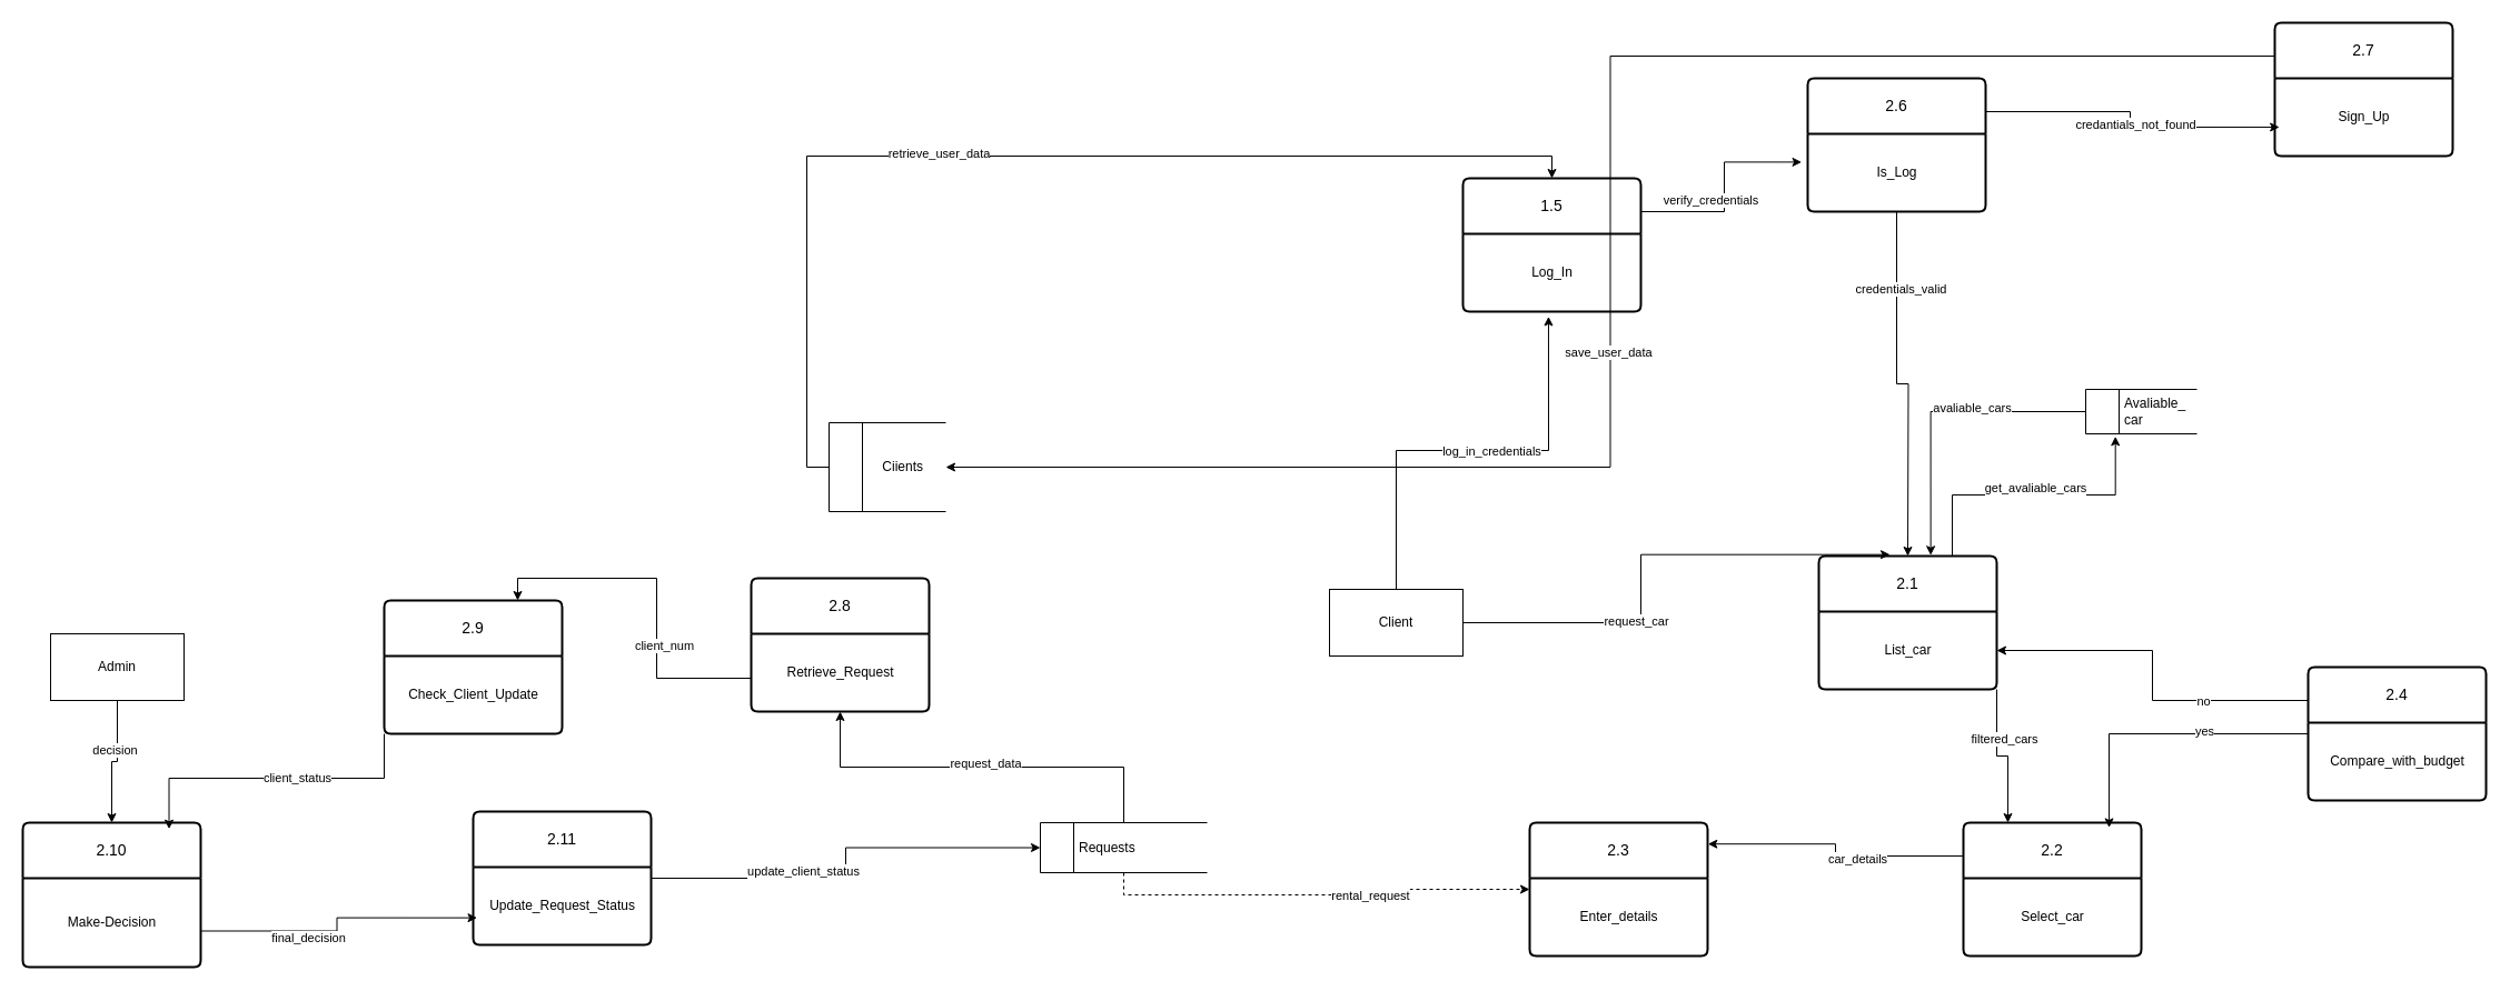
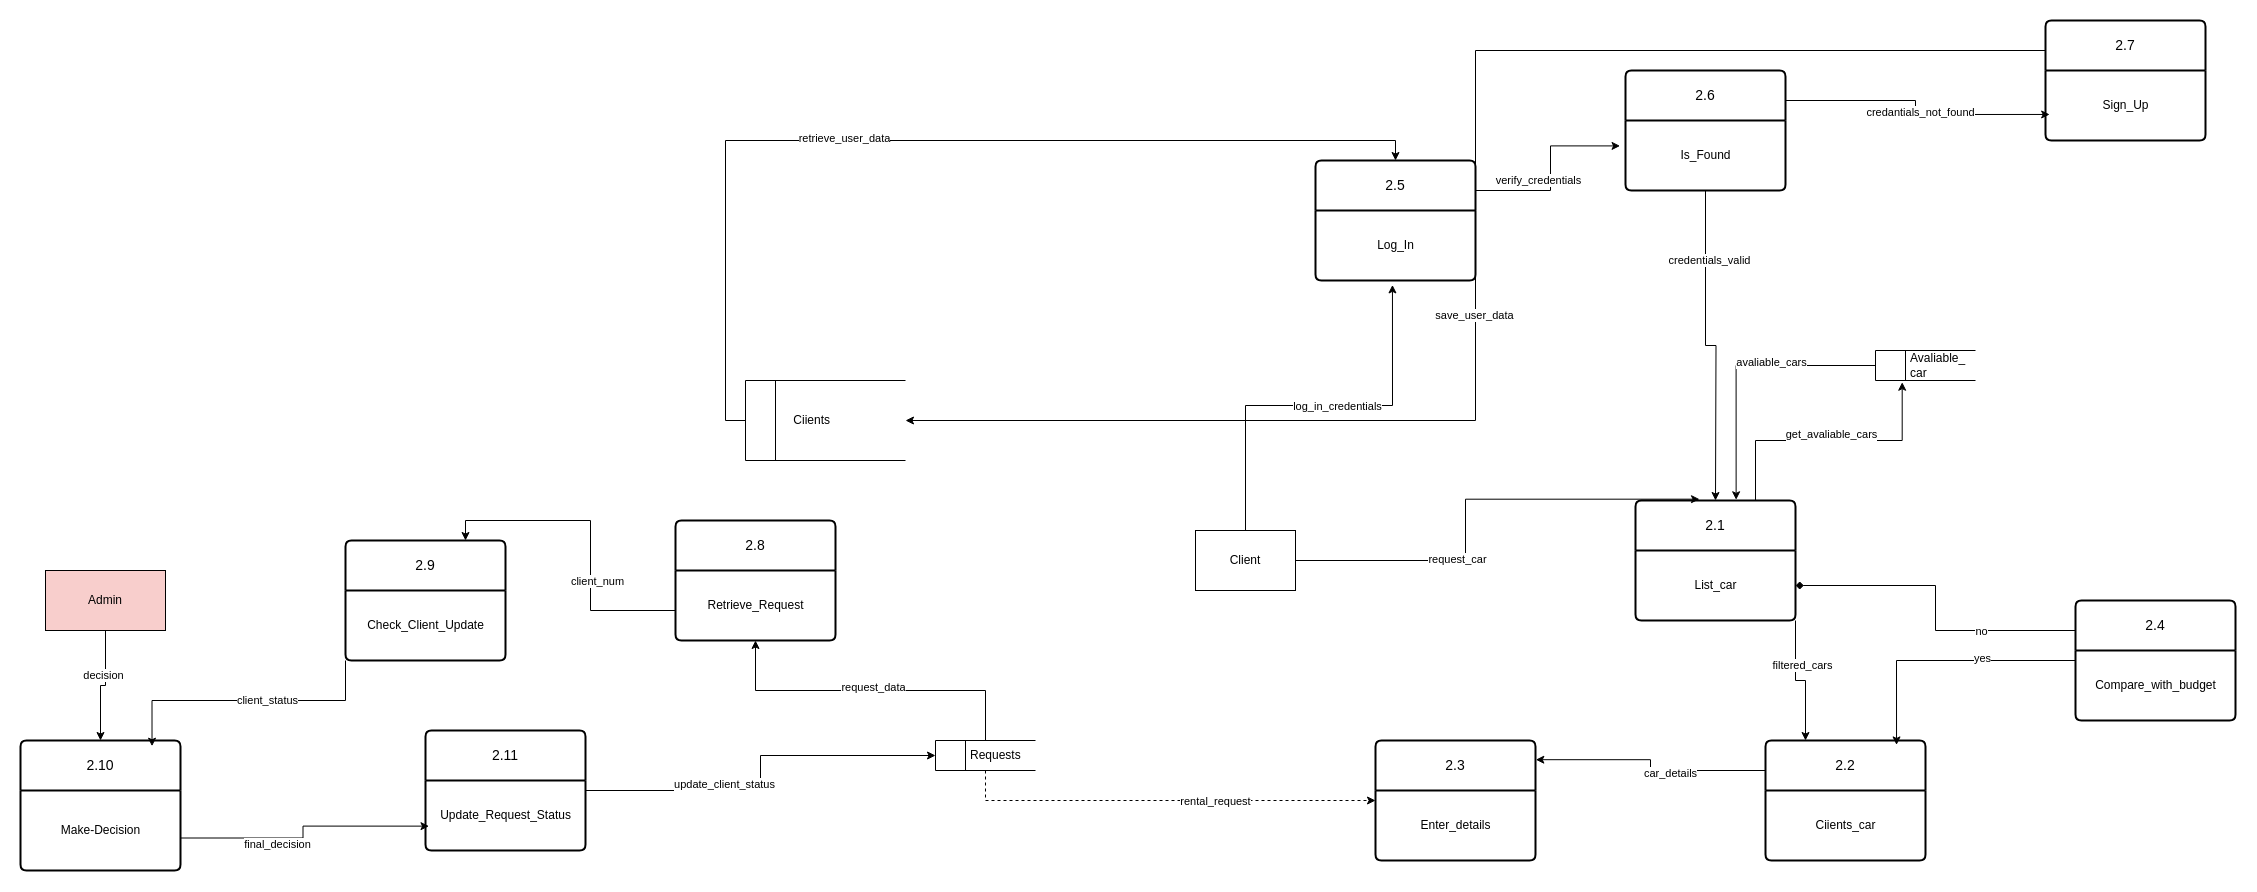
- <mxCell id="36" value="Is_Log" style="text;html=1;align=center;verticalAlign=middle;resizable=0;points=[];autosize=1;strokeColor=none;fillColor=none;" parent="35" vertex="1"><mxGeometry y="50" width="160" height="70" as="geometry" /></mxCell>
+ <mxCell id="36" value="Is_Found" style="text;html=1;align=center;verticalAlign=middle;resizable=0;points=[];autosize=1;strokeColor=none;fillColor=none;" parent="35" vertex="1"><mxGeometry y="50" width="160" height="70" as="geometry" /></mxCell>
- <mxCell id="31" value="1.5" style="swimlane;childLayout=stackLayout;horizontal=1;startSize=50;horizontalStack=0;rounded=1;fontSize=14;fontStyle=0;strokeWidth=2;resizeParent=0;resizeLast=1;shadow=0;dashed=0;align=center;arcSize=4;whiteSpace=wrap;html=1;" parent="1" vertex="1"><mxGeometry x="1315" y="160" width="160" height="120" as="geometry" /></mxCell>
+ <mxCell id="31" value="2.5" style="swimlane;childLayout=stackLayout;horizontal=1;startSize=50;horizontalStack=0;rounded=1;fontSize=14;fontStyle=0;strokeWidth=2;resizeParent=0;resizeLast=1;shadow=0;dashed=0;align=center;arcSize=4;whiteSpace=wrap;html=1;" parent="1" vertex="1"><mxGeometry x="1315" y="160" width="160" height="120" as="geometry" /></mxCell>
- <mxCell id="9" value="&amp;nbsp; &amp;nbsp; &amp;nbsp; &amp;nbsp; &amp;nbsp;Avaliable_&lt;div&gt;&amp;nbsp; &amp;nbsp; &amp;nbsp; &amp;nbsp; &amp;nbsp;car&lt;/div&gt;" style="html=1;dashed=0;whiteSpace=wrap;shape=mxgraph.dfd.dataStoreID;align=left;spacingLeft=3;points=[[0,0],[0.5,0],[1,0],[0,0.5],[1,0.5],[0,1],[0.5,1],[1,1]];" parent="1" vertex="1"><mxGeometry x="1875" y="350" width="100" height="40" as="geometry" /></mxCell>
+ <mxCell id="9" value="&amp;nbsp; &amp;nbsp; &amp;nbsp; &amp;nbsp; &amp;nbsp;Avaliable_&lt;div&gt;&amp;nbsp; &amp;nbsp; &amp;nbsp; &amp;nbsp; &amp;nbsp;car&lt;/div&gt;" style="html=1;dashed=0;whiteSpace=wrap;shape=mxgraph.dfd.dataStoreID;align=left;spacingLeft=3;points=[[0,0],[0.5,0],[1,0],[0,0.5],[1,0.5],[0,1],[0.5,1],[1,1]];" parent="1" vertex="1"><mxGeometry x="1875" y="350" width="100" height="30" as="geometry" /></mxCell>
- <mxCell id="43" value="&amp;nbsp; &amp;nbsp; &amp;nbsp; &amp;nbsp; &amp;nbsp; &amp;nbsp; &amp;nbsp;Ciients" style="html=1;dashed=0;whiteSpace=wrap;shape=mxgraph.dfd.dataStoreID;align=left;spacingLeft=3;points=[[0,0],[0.5,0],[1,0],[0,0.5],[1,0.5],[0,1],[0.5,1],[1,1]];" parent="1" vertex="1"><mxGeometry x="745" y="380" width="105" height="80" as="geometry" /></mxCell>
+ <mxCell id="43" value="&amp;nbsp; &amp;nbsp; &amp;nbsp; &amp;nbsp; &amp;nbsp; &amp;nbsp; &amp;nbsp;Ciients" style="html=1;dashed=0;whiteSpace=wrap;shape=mxgraph.dfd.dataStoreID;align=left;spacingLeft=3;points=[[0,0],[0.5,0],[1,0],[0,0.5],[1,0.5],[0,1],[0.5,1],[1,1]];" parent="1" vertex="1"><mxGeometry x="745" y="380" width="160" height="80" as="geometry" /></mxCell>
- <mxCell id="2" value="Client" style="rounded=0;whiteSpace=wrap;html=1;" parent="1" vertex="1"><mxGeometry x="1195" y="530" width="120" height="60" as="geometry" /></mxCell>
+ <mxCell id="2" value="Client" style="rounded=0;whiteSpace=wrap;html=1;" parent="1" vertex="1"><mxGeometry x="1195" y="530" width="100" height="60" as="geometry" /></mxCell>
- <mxCell id="14" style="edgeStyle=orthogonalEdgeStyle;rounded=0;orthogonalLoop=1;jettySize=auto;html=1;exitX=0;exitY=0.25;exitDx=0;exitDy=0;" parent="1" source="16" target="6" edge="1"><mxGeometry relative="1" as="geometry"><mxPoint x="1955" y="600" as="targetPoint" /></mxGeometry></mxCell>
+ <mxCell id="14" style="edgeStyle=orthogonalEdgeStyle;rounded=0;orthogonalLoop=1;jettySize=auto;html=1;exitX=0;exitY=0.25;exitDx=0;exitDy=0;endArrow=diamond;" parent="1" source="16" target="6" edge="1"><mxGeometry relative="1" as="geometry"><mxPoint x="1955" y="600" as="targetPoint" /></mxGeometry></mxCell>
- <mxCell id="52" value="Admin" style="rounded=0;whiteSpace=wrap;html=1;" vertex="1" parent="1"><mxGeometry x="45" y="570" width="120" height="60" as="geometry" /></mxCell>
+ <mxCell id="52" value="Admin" style="rounded=0;whiteSpace=wrap;html=1;fillColor=#f8cecc;" vertex="1" parent="1"><mxGeometry x="45" y="570" width="120" height="60" as="geometry" /></mxCell>
- <mxCell id="22" value="&amp;nbsp; &amp;nbsp; &amp;nbsp; &amp;nbsp; &amp;nbsp;Requests" style="html=1;dashed=0;whiteSpace=wrap;shape=mxgraph.dfd.dataStoreID;align=left;spacingLeft=3;points=[[0,0],[0.5,0],[1,0],[0,0.5],[1,0.5],[0,1],[0.5,1],[1,1]];" parent="1" vertex="1"><mxGeometry x="935" y="740" width="150" height="45" as="geometry" /></mxCell>
+ <mxCell id="22" value="&amp;nbsp; &amp;nbsp; &amp;nbsp; &amp;nbsp; &amp;nbsp;Requests" style="html=1;dashed=0;whiteSpace=wrap;shape=mxgraph.dfd.dataStoreID;align=left;spacingLeft=3;points=[[0,0],[0.5,0],[1,0],[0,0.5],[1,0.5],[0,1],[0.5,1],[1,1]];" parent="1" vertex="1"><mxGeometry x="935" y="740" width="100" height="30" as="geometry" /></mxCell>
- <mxCell id="11" value="Select_car" style="text;html=1;align=center;verticalAlign=middle;resizable=0;points=[];autosize=1;strokeColor=none;fillColor=none;" parent="10" vertex="1"><mxGeometry y="50" width="160" height="70" as="geometry" /></mxCell>
+ <mxCell id="11" value="Ciients_car" style="text;html=1;align=center;verticalAlign=middle;resizable=0;points=[];autosize=1;strokeColor=none;fillColor=none;" parent="10" vertex="1"><mxGeometry y="50" width="160" height="70" as="geometry" /></mxCell>
